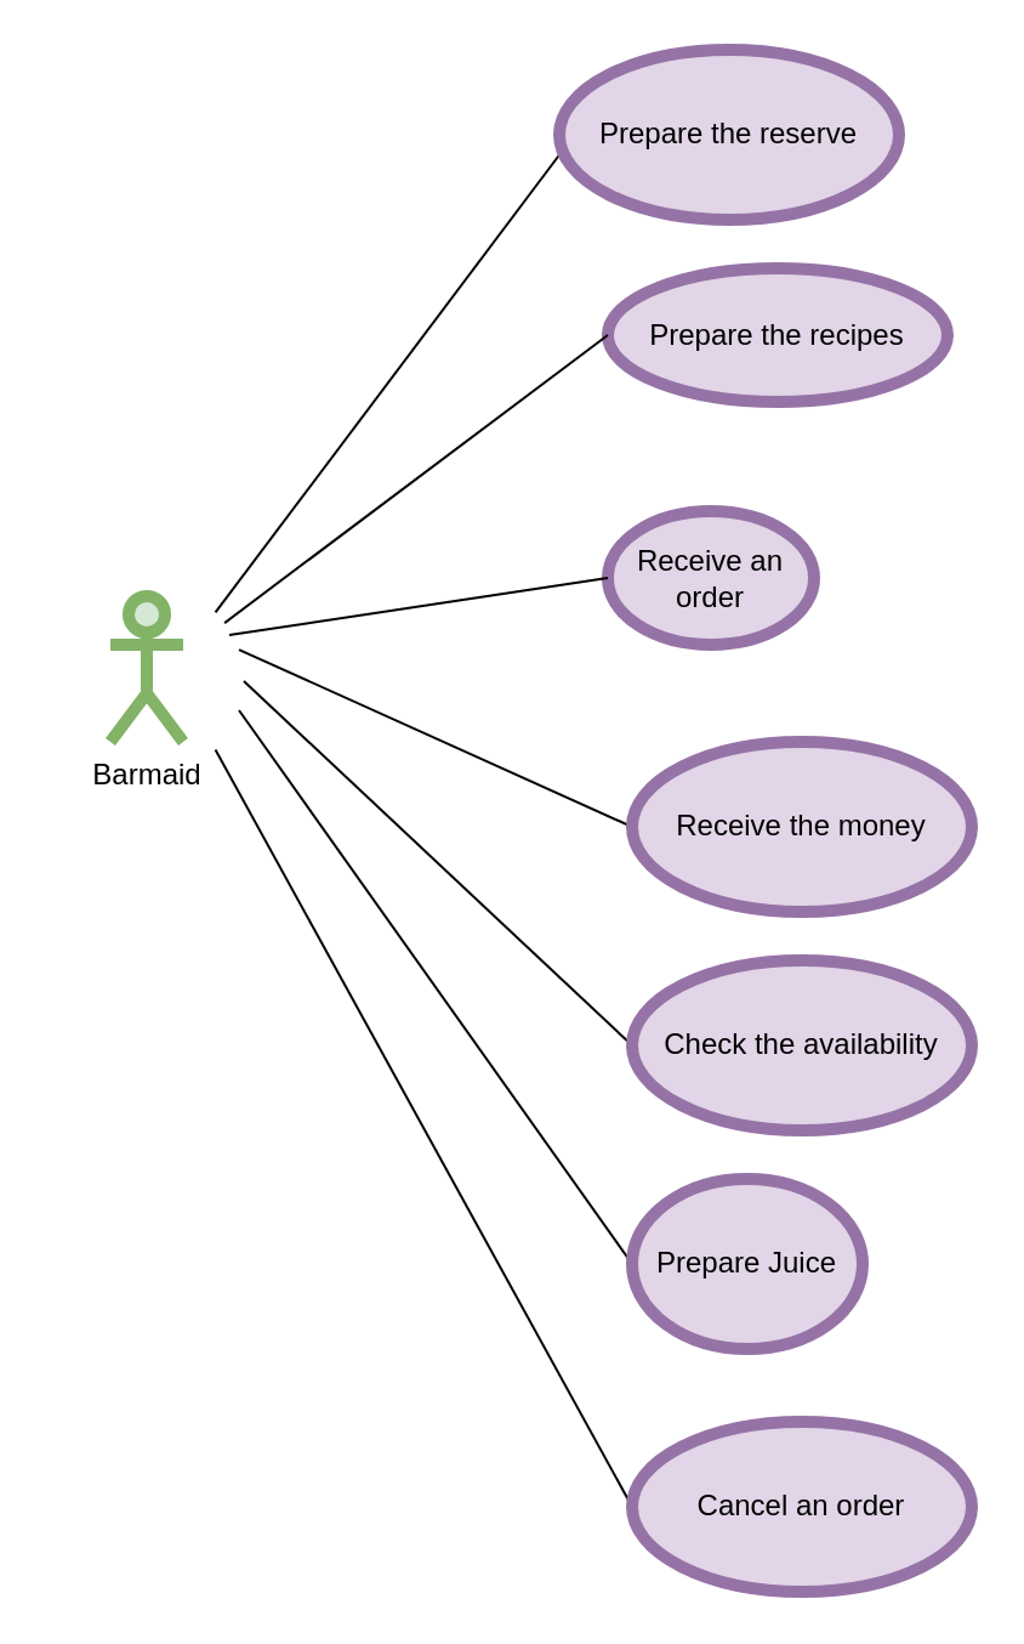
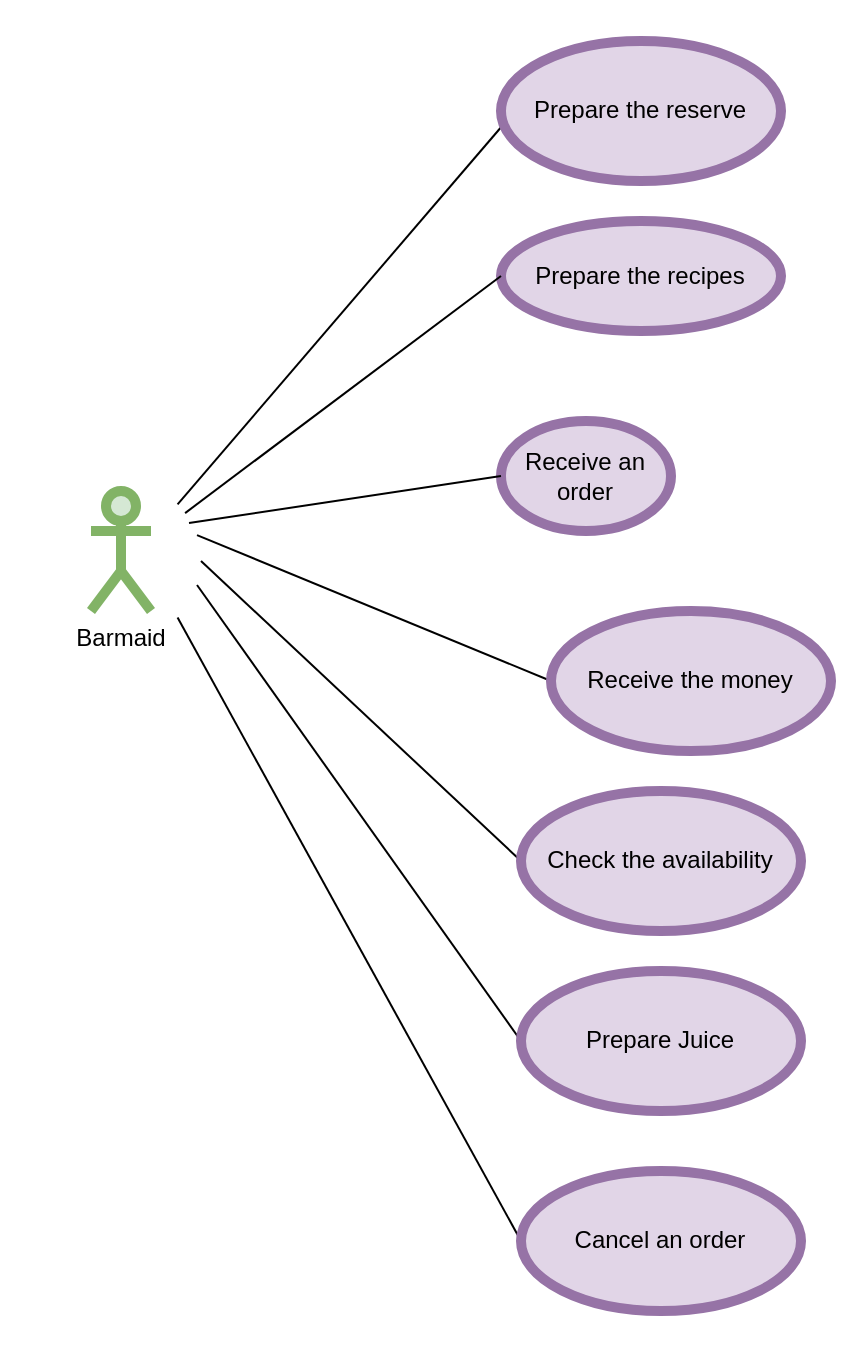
- <mxCell id="13" value="Prepare the reserve" style="ellipse;whiteSpace=wrap;html=1;fillColor=#e1d5e7;strokeColor=#9673a6;strokeWidth=5;" parent="1" vertex="1"><mxGeometry x="230" y="20" width="140" height="70" as="geometry" /></mxCell>
+ <mxCell id="13" value="Prepare the reserve" style="ellipse;whiteSpace=wrap;html=1;fillColor=#e1d5e7;strokeColor=#9673a6;strokeWidth=5;" parent="1" vertex="1"><mxGeometry x="250" y="20" width="140" height="70" as="geometry" /></mxCell>
- <mxCell id="11" value="Receive the money" style="ellipse;whiteSpace=wrap;html=1;fillColor=#e1d5e7;strokeColor=#9673a6;strokeWidth=5;" parent="1" vertex="1"><mxGeometry x="260" y="305" width="140" height="70" as="geometry" /></mxCell>
+ <mxCell id="11" value="Receive the money" style="ellipse;whiteSpace=wrap;html=1;fillColor=#e1d5e7;strokeColor=#9673a6;strokeWidth=5;" parent="1" vertex="1"><mxGeometry x="275" y="305" width="140" height="70" as="geometry" /></mxCell>
- <mxCell id="4" value="Prepare Juice" style="ellipse;whiteSpace=wrap;html=1;fillColor=#e1d5e7;strokeColor=#9673a6;strokeWidth=5;" parent="1" vertex="1"><mxGeometry x="260" y="485" width="95" height="70" as="geometry" /></mxCell>
+ <mxCell id="4" value="Prepare Juice" style="ellipse;whiteSpace=wrap;html=1;fillColor=#e1d5e7;strokeColor=#9673a6;strokeWidth=5;" parent="1" vertex="1"><mxGeometry x="260" y="485" width="140" height="70" as="geometry" /></mxCell>
